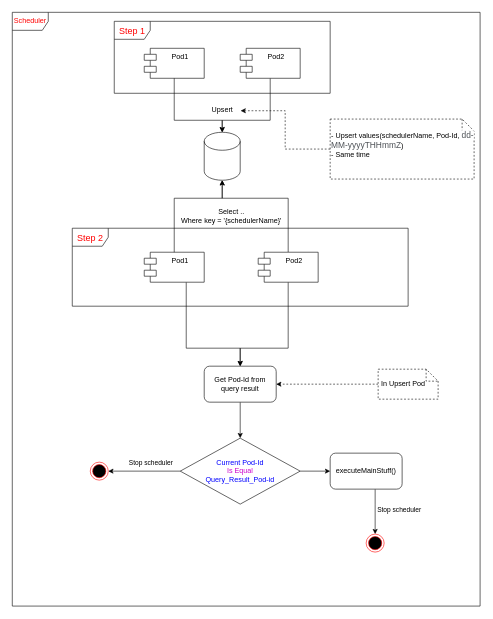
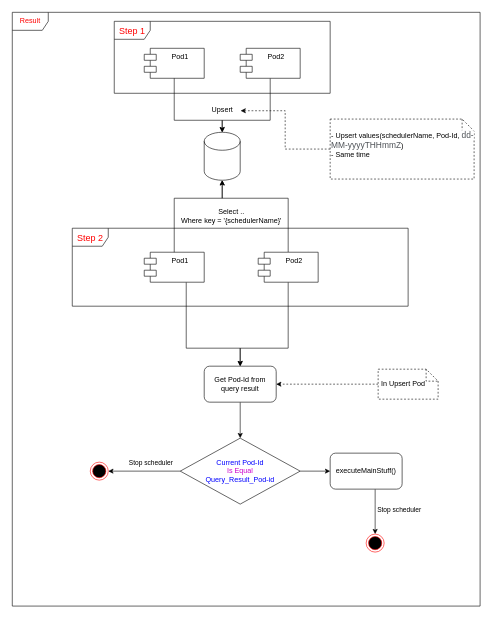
- <mxCell id="28" value="&lt;font color=&quot;#ff0000&quot;&gt;Scheduler&lt;/font&gt;" style="shape=umlFrame;whiteSpace=wrap;html=1;pointerEvents=0;" vertex="1" parent="1"><mxGeometry x="20" y="20" width="780" height="990" as="geometry" /></mxCell>
+ <mxCell id="28" value="&lt;font color=&quot;#ff0000&quot;&gt;Result&lt;/font&gt;" style="shape=umlFrame;whiteSpace=wrap;html=1;pointerEvents=0;" vertex="1" parent="1"><mxGeometry x="20" y="20" width="780" height="990" as="geometry" /></mxCell>
